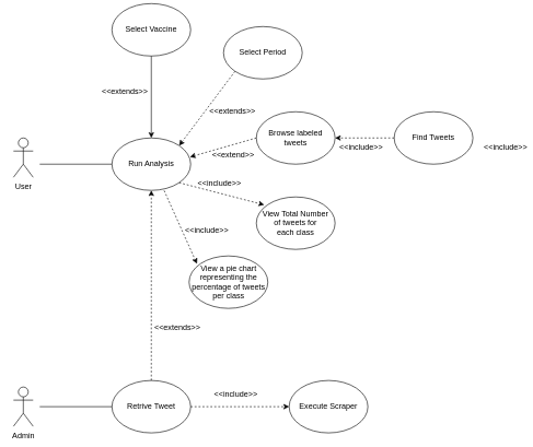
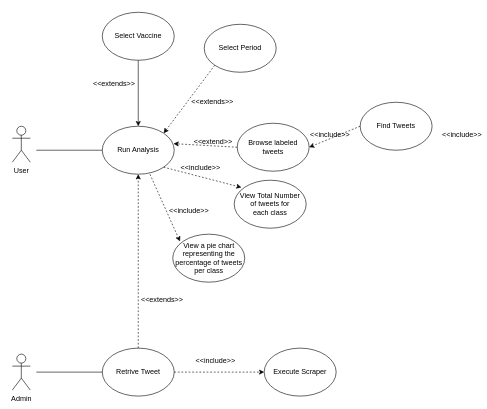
- <mxCell id="7" value="Select Vaccine" style="ellipse;whiteSpace=wrap;html=1;" parent="1" vertex="1"><mxGeometry x="170" y="5" width="120" height="80" as="geometry" /></mxCell>
+ <mxCell id="7" value="Select Vaccine" style="ellipse;whiteSpace=wrap;html=1;" parent="1" vertex="1"><mxGeometry x="170" y="20" width="120" height="80" as="geometry" /></mxCell>
- <mxCell id="9" value="Browse labeled tweets" style="ellipse;whiteSpace=wrap;html=1;" parent="1" vertex="1"><mxGeometry x="390" y="170" width="120" height="80" as="geometry" /></mxCell>
+ <mxCell id="9" value="Browse labeled tweets" style="ellipse;whiteSpace=wrap;html=1;" parent="1" vertex="1"><mxGeometry x="395" y="205" width="120" height="80" as="geometry" /></mxCell>
